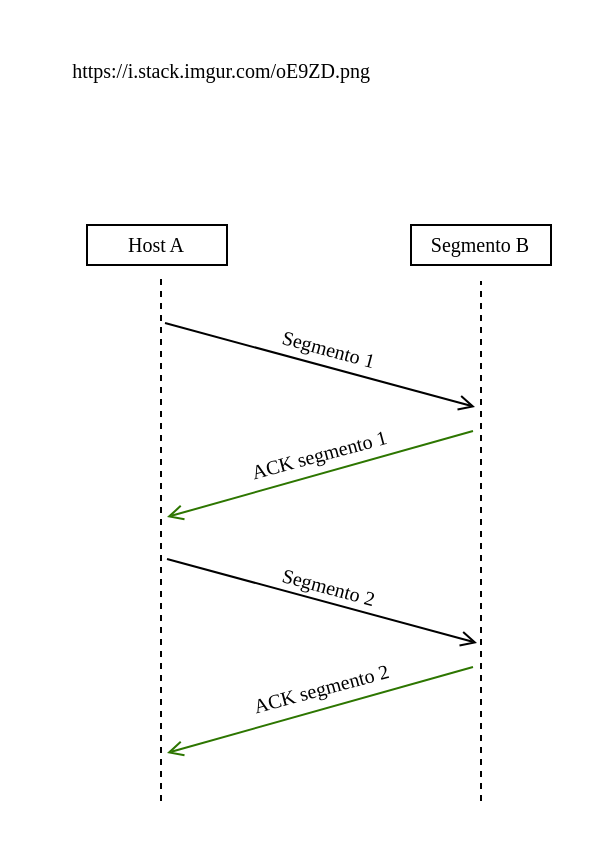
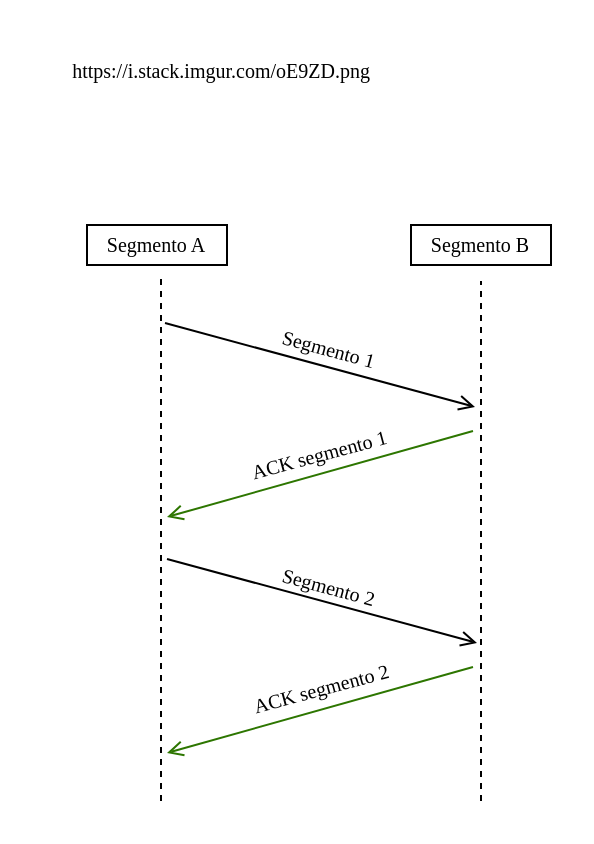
- <mxCell id="6" value="Host A" style="whiteSpace=wrap;html=1;fontFamily=Bahnschrift;fontSize=10;fontColor=default;fillColor=none;gradientColor=none;rounded=0;" parent="1" vertex="1"><mxGeometry x="43" y="112" width="70" height="20" as="geometry" /></mxCell>
+ <mxCell id="6" value="Segmento A" style="whiteSpace=wrap;html=1;fontFamily=Bahnschrift;fontSize=10;fontColor=default;fillColor=none;gradientColor=none;rounded=0;" parent="1" vertex="1"><mxGeometry x="43" y="112" width="70" height="20" as="geometry" /></mxCell>
